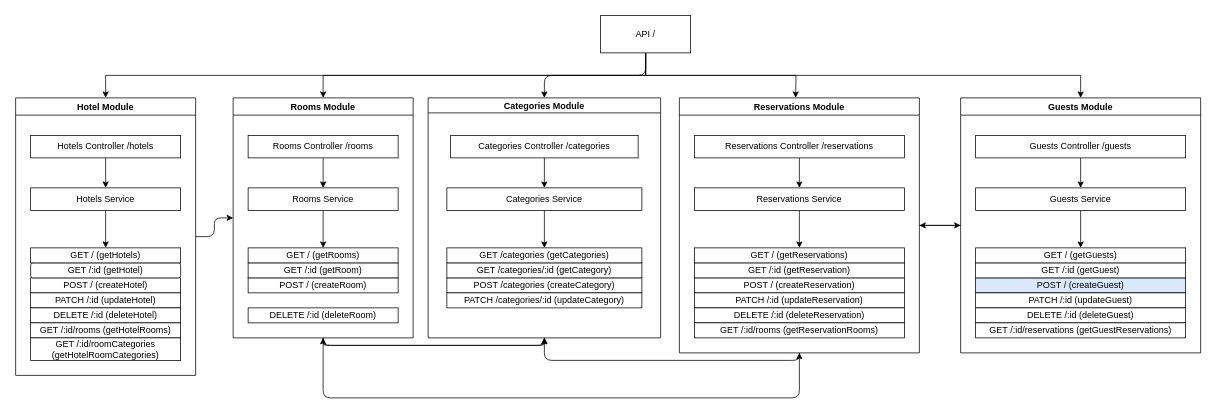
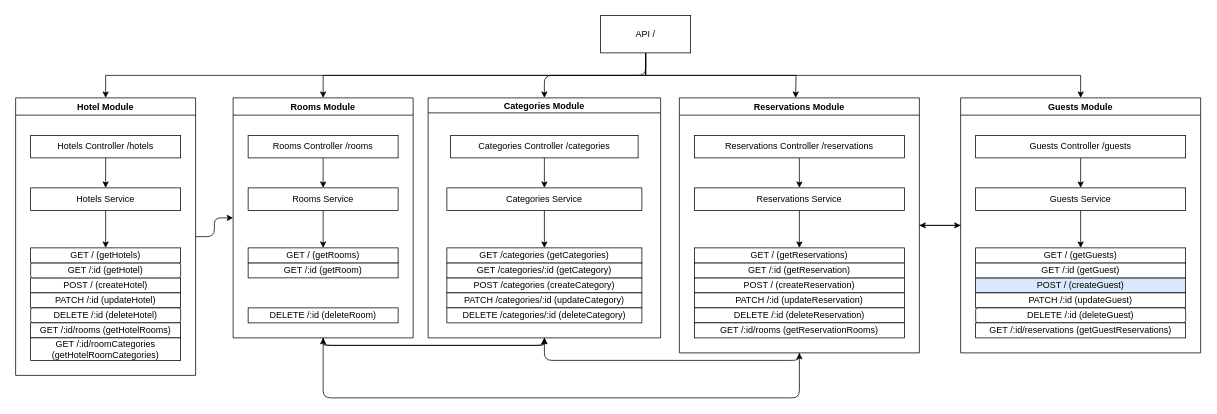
- <mxCell id="15" value="" style="edgeStyle=orthogonalEdgeStyle;rounded=0;orthogonalLoop=1;jettySize=auto;html=1;" parent="1" source="16" target="19" edge="1"><mxGeometry relative="1" as="geometry" /></mxCell>
- <mxCell id="16" value="POST / (createRoom)" style="rounded=0;whiteSpace=wrap;html=1;" parent="1" vertex="1"><mxGeometry x="330" y="370" width="200" height="20" as="geometry" /></mxCell>
- <mxCell id="10" value="DELETE /:id (deleteHotel)" style="rounded=0;whiteSpace=wrap;html=1;" parent="1" vertex="1"><mxGeometry x="40" y="410" width="200" height="20" as="geometry" /></mxCell>
+ <mxCell id="10" value="DELETE /:id (deleteHotel)" style="whiteSpace=wrap;html=1;rounded=1;" parent="1" vertex="1"><mxGeometry x="40" y="410" width="200" height="20" as="geometry" /></mxCell>
+ <mxCell id="26" value="DELETE /categories/:id (deleteCategory)" style="rounded=0;whiteSpace=wrap;html=1;" parent="1" vertex="1"><mxGeometry x="595" y="410" width="260" height="20" as="geometry" /></mxCell>
- <mxCell id="52" value="DELETE /:id (deleteGuest)" style="rounded=0;whiteSpace=wrap;html=1;" parent="1" vertex="1"><mxGeometry x="1300" y="410" width="280" height="20" as="geometry" /></mxCell>
+ <mxCell id="52" value="DELETE /:id (deleteGuest)" style="whiteSpace=wrap;html=1;rounded=1;" parent="1" vertex="1"><mxGeometry x="1300" y="410" width="280" height="20" as="geometry" /></mxCell>
